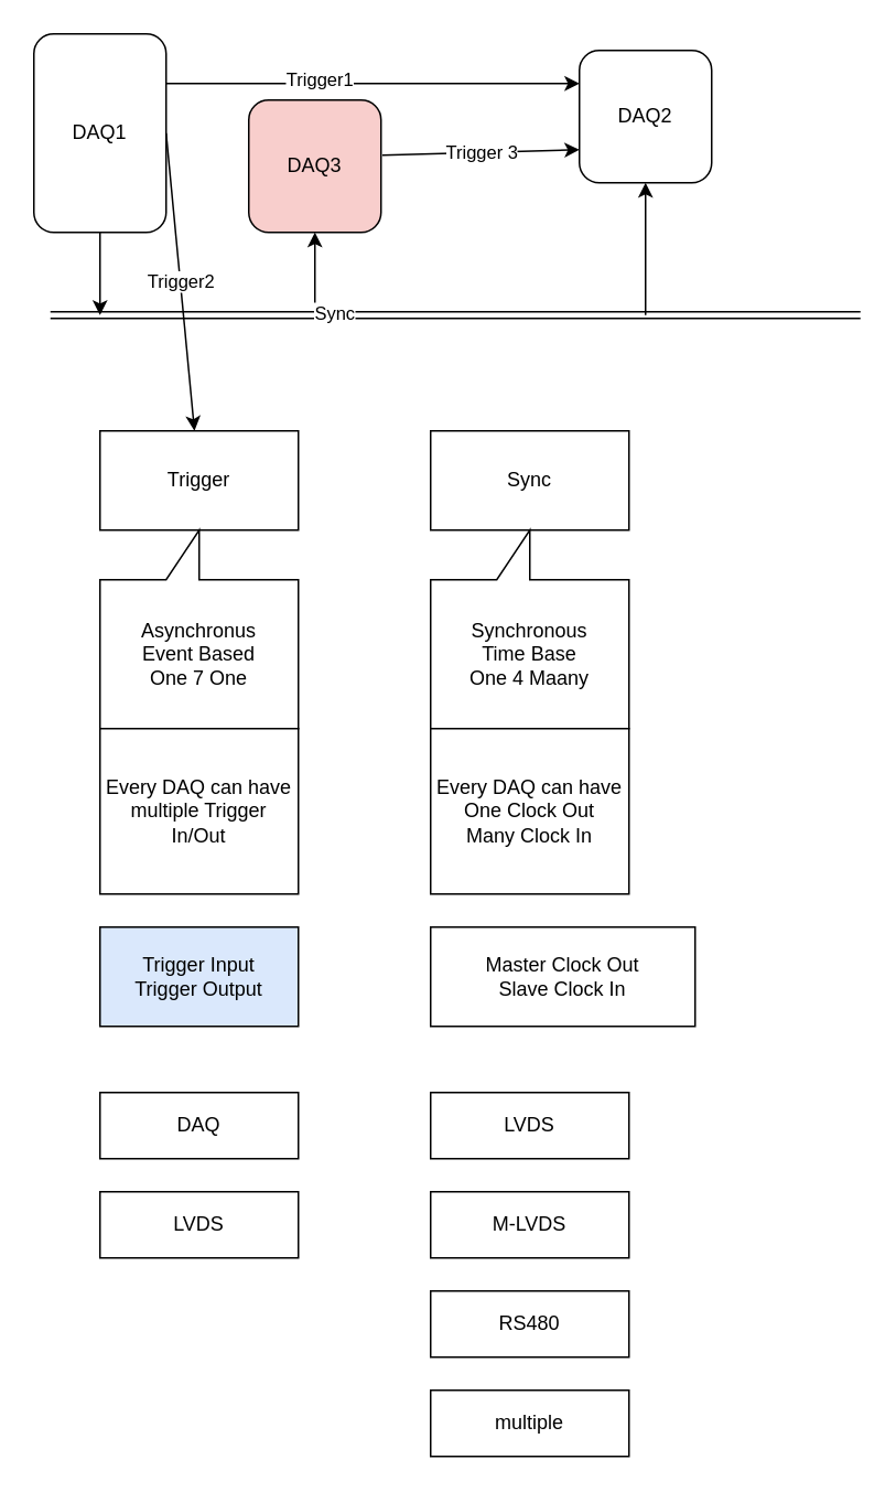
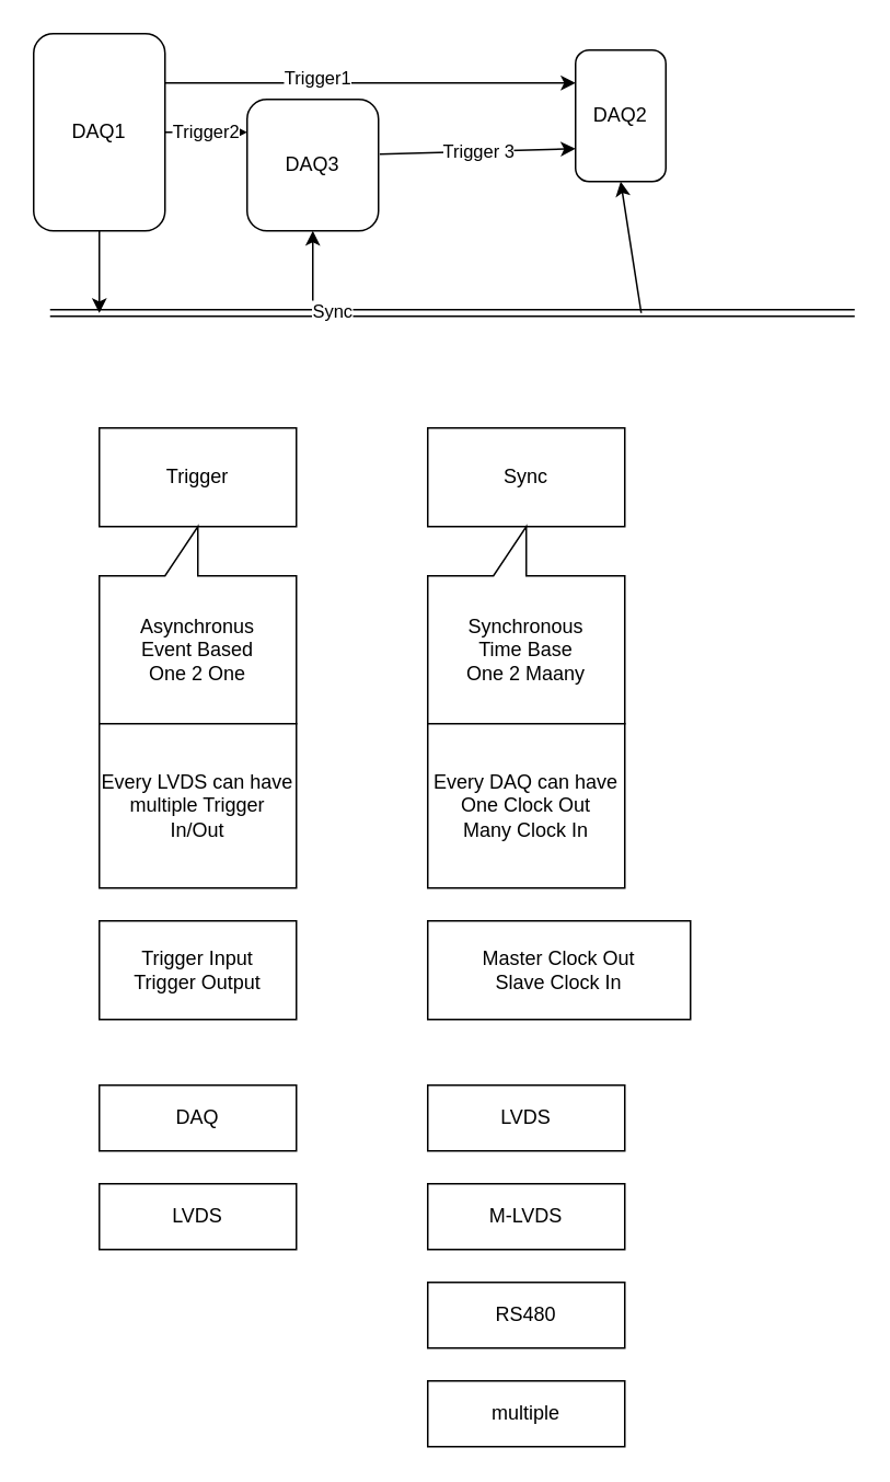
- <mxCell id="8" value="DAQ2" style="rounded=1;whiteSpace=wrap;html=1;" parent="1" vertex="1"><mxGeometry x="350" y="30" width="80" height="80" as="geometry" /></mxCell>
+ <mxCell id="8" value="DAQ2" style="rounded=1;whiteSpace=wrap;html=1;" parent="1" vertex="1"><mxGeometry x="350" y="30" width="55" height="80" as="geometry" /></mxCell>
- <mxCell id="11" value="DAQ3" style="rounded=1;whiteSpace=wrap;html=1;fillColor=#f8cecc;" parent="1" vertex="1"><mxGeometry x="150" y="60" width="80" height="80" as="geometry" /></mxCell>
+ <mxCell id="11" value="DAQ3" style="rounded=1;whiteSpace=wrap;html=1;" parent="1" vertex="1"><mxGeometry x="150" y="60" width="80" height="80" as="geometry" /></mxCell>
- <mxCell id="5" value="Trigger2" style="edgeStyle=none;html=1;exitX=1;exitY=0.5;exitDx=0;exitDy=0;" parent="1" source="6" target="14" edge="1"><mxGeometry relative="1" as="geometry" /></mxCell>
+ <mxCell id="5" value="Trigger2" style="edgeStyle=none;html=1;exitX=1;exitY=0.5;exitDx=0;exitDy=0;entryX=0;entryY=0.25;entryDx=0;entryDy=0;" parent="1" source="6" target="11" edge="1"><mxGeometry relative="1" as="geometry" /></mxCell>
- <mxCell id="16" value="Asynchronus&lt;br&gt;Event Based&lt;br&gt;One 7 One" style="shape=callout;whiteSpace=wrap;html=1;perimeter=calloutPerimeter;base=20;direction=west;" parent="1" vertex="1"><mxGeometry x="60" y="320" width="120" height="120" as="geometry" /></mxCell>
+ <mxCell id="16" value="Asynchronus&lt;br&gt;Event Based&lt;br&gt;One 2 One" style="shape=callout;whiteSpace=wrap;html=1;perimeter=calloutPerimeter;base=20;direction=west;" parent="1" vertex="1"><mxGeometry x="60" y="320" width="120" height="120" as="geometry" /></mxCell>
- <mxCell id="17" value="Synchronous&lt;br&gt;Time Base&lt;br&gt;One 4 Maany" style="shape=callout;whiteSpace=wrap;html=1;perimeter=calloutPerimeter;base=20;direction=west;" parent="1" vertex="1"><mxGeometry x="260" y="320" width="120" height="120" as="geometry" /></mxCell>
+ <mxCell id="17" value="Synchronous&lt;br&gt;Time Base&lt;br&gt;One 2 Maany" style="shape=callout;whiteSpace=wrap;html=1;perimeter=calloutPerimeter;base=20;direction=west;" parent="1" vertex="1"><mxGeometry x="260" y="320" width="120" height="120" as="geometry" /></mxCell>
- <mxCell id="26" value="Every DAQ can have multiple Trigger In/Out" style="rounded=0;whiteSpace=wrap;html=1;" parent="1" vertex="1"><mxGeometry x="60" y="440" width="120" height="100" as="geometry" /></mxCell>
+ <mxCell id="26" value="Every LVDS can have multiple Trigger In/Out" style="rounded=0;whiteSpace=wrap;html=1;" parent="1" vertex="1"><mxGeometry x="60" y="440" width="120" height="100" as="geometry" /></mxCell>
- <mxCell id="24" value="Trigger Input&lt;br&gt;Trigger Output" style="rounded=0;whiteSpace=wrap;html=1;fillColor=#dae8fc;" parent="1" vertex="1"><mxGeometry x="60" y="560" width="120" height="60" as="geometry" /></mxCell>
+ <mxCell id="24" value="Trigger Input&lt;br&gt;Trigger Output" style="rounded=0;whiteSpace=wrap;html=1;" parent="1" vertex="1"><mxGeometry x="60" y="560" width="120" height="60" as="geometry" /></mxCell>
